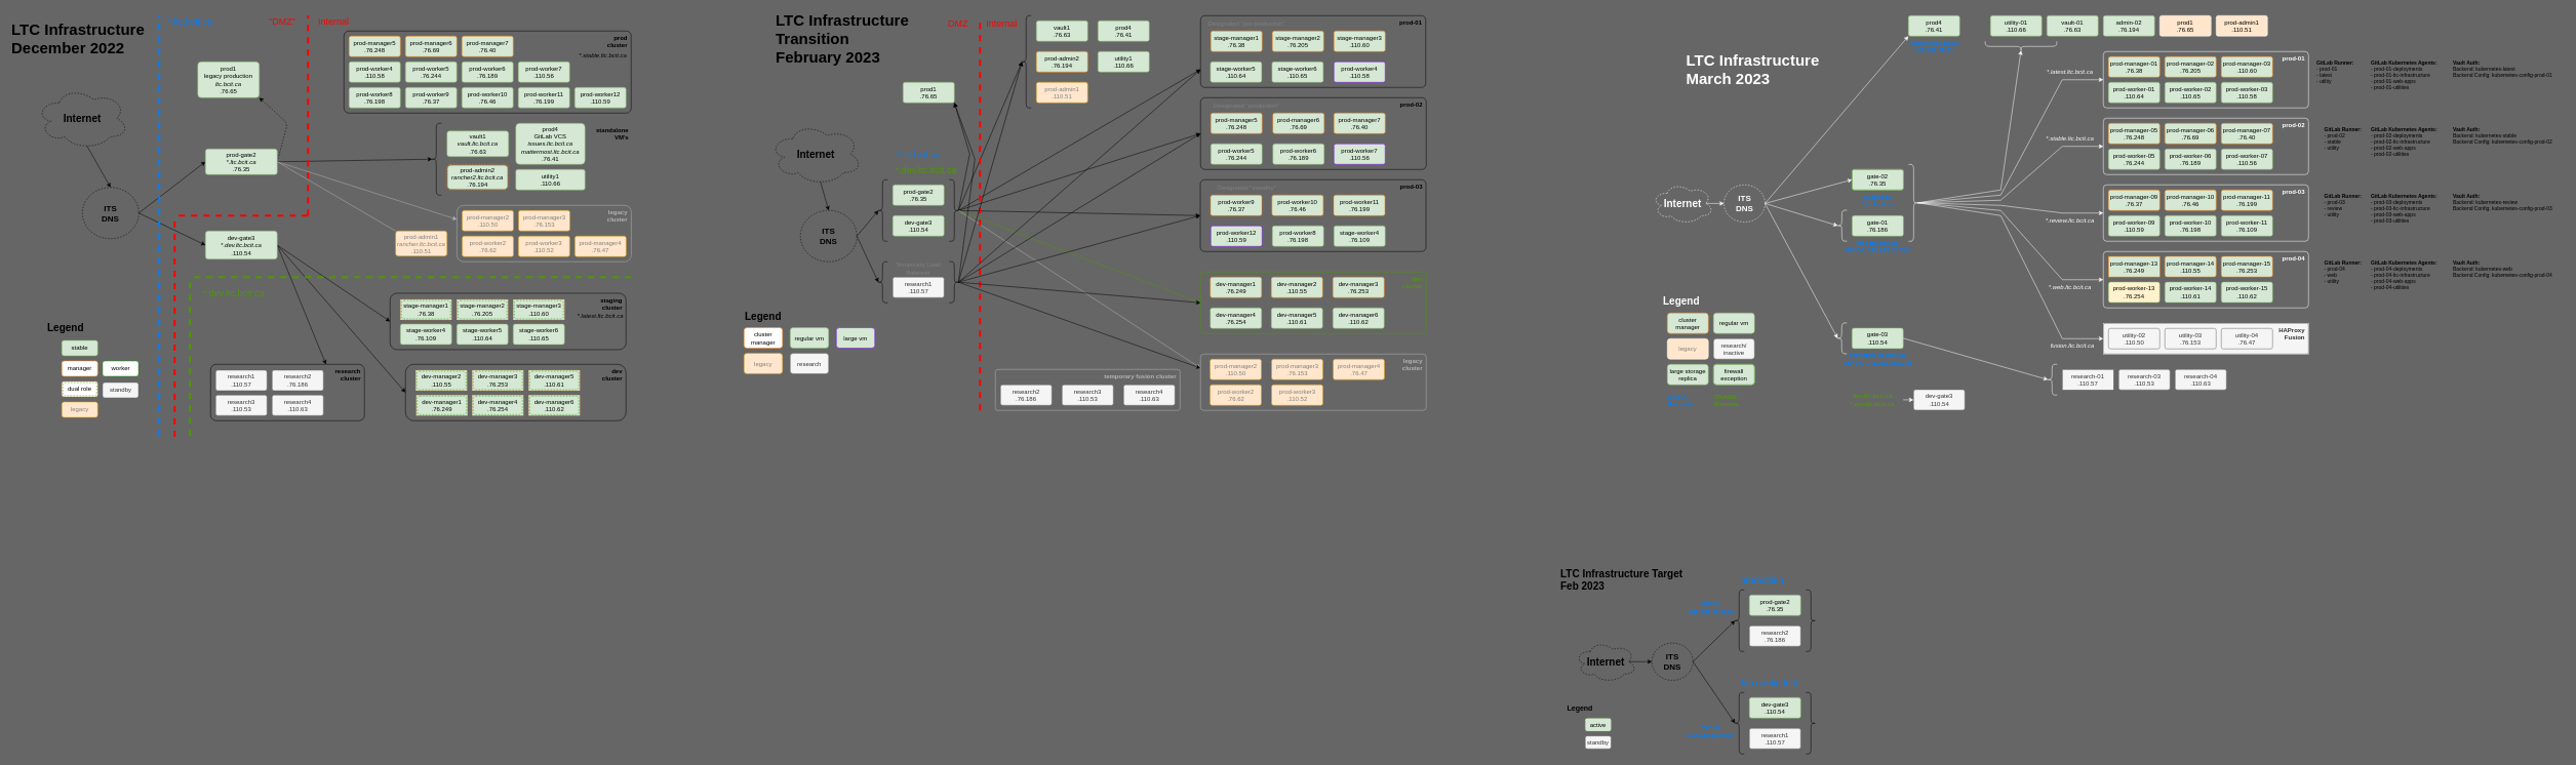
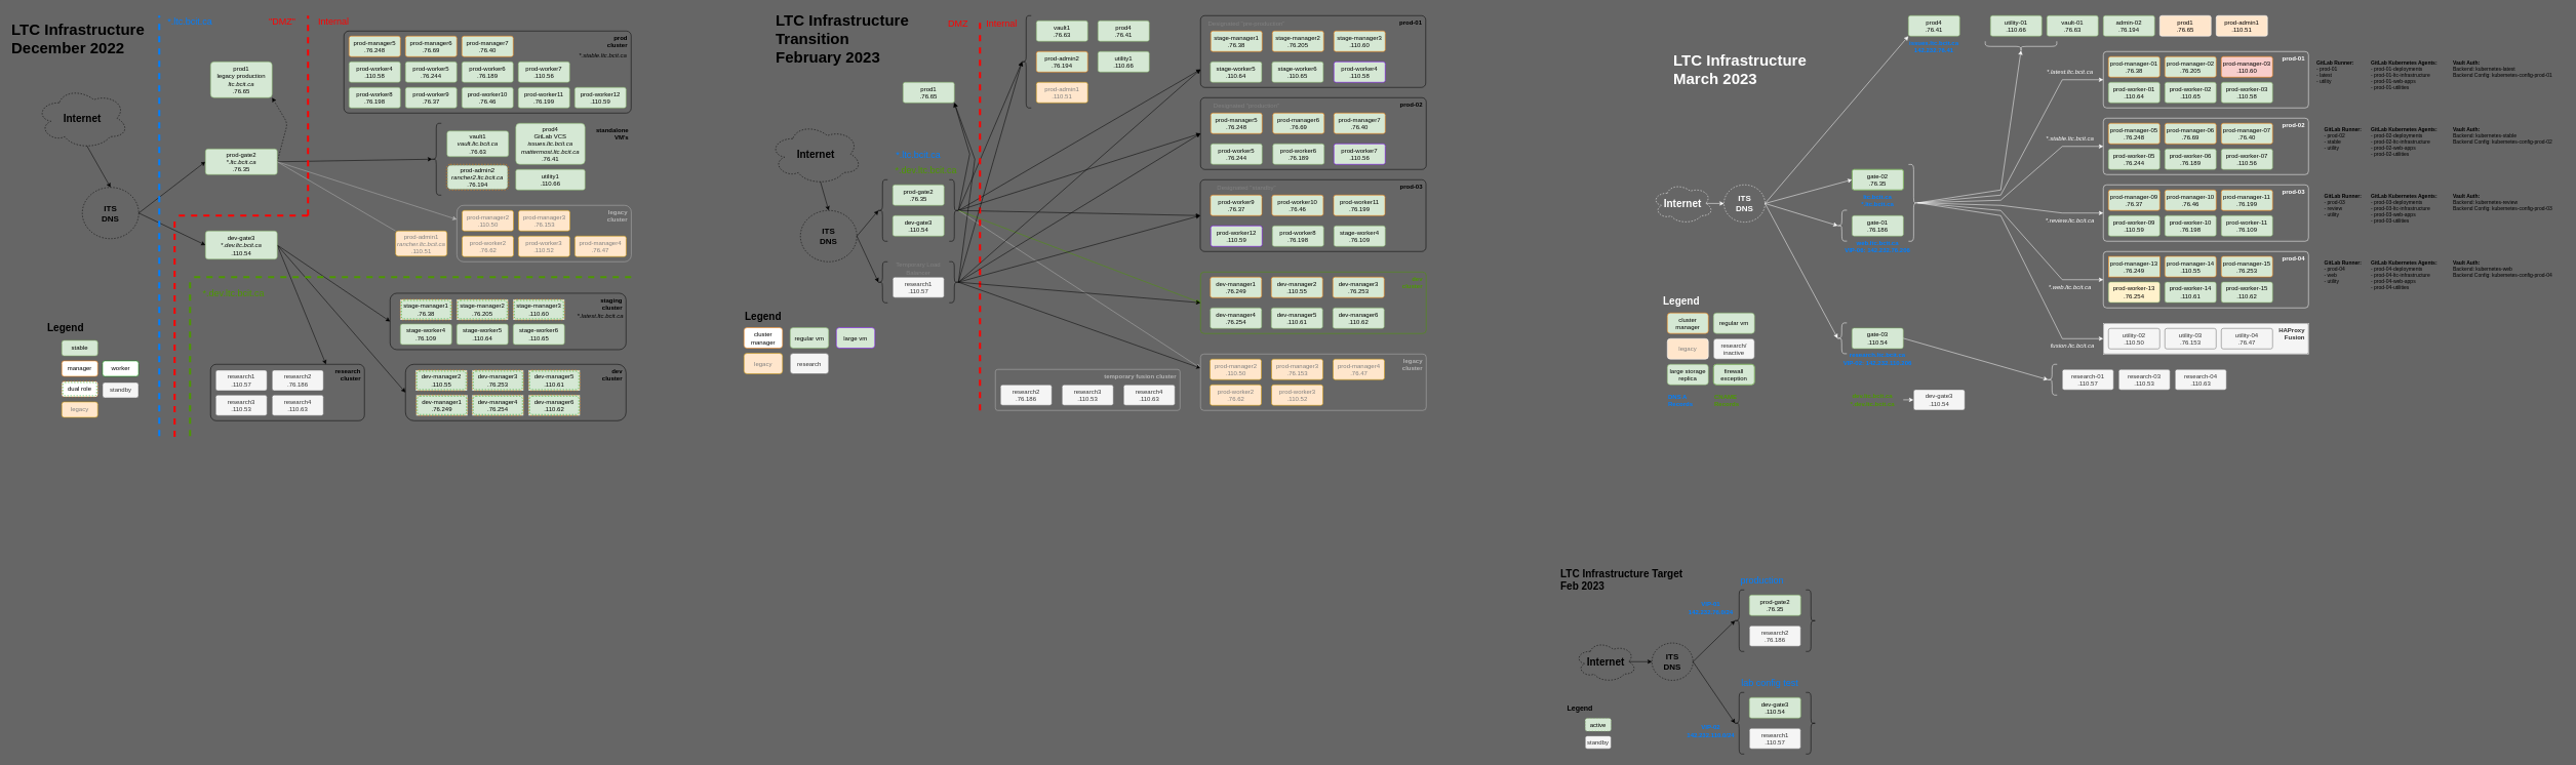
- <mxCell id="270" value="prod-manager-03&lt;br style=&quot;border-color: var(--border-color);&quot;&gt;.110.60" style="whiteSpace=wrap;html=1;align=center;rounded=1;strokeColor=#FF8000;fillColor=#d5e8d4;perimeterSpacing=1;arcSize=10;" parent="1" vertex="1"><mxGeometry x="4330" y="110" width="100" height="40" as="geometry" /></mxCell>
+ <mxCell id="270" value="prod-manager-03&lt;br style=&quot;border-color: var(--border-color);&quot;&gt;.110.60" style="whiteSpace=wrap;html=1;align=center;rounded=1;strokeColor=#FF8000;fillColor=#f8cecc;perimeterSpacing=1;arcSize=10;" parent="1" vertex="1"><mxGeometry x="4330" y="110" width="100" height="40" as="geometry" /></mxCell>
- <mxCell id="139" value="&lt;font style=&quot;font-size: 30px&quot;&gt;&lt;b&gt;LTC Infrastructure&lt;br&gt;March 2023&lt;/b&gt;&lt;/font&gt;" style="text;html=1;strokeColor=none;fillColor=none;align=left;verticalAlign=middle;whiteSpace=wrap;rounded=0;fontColor=#FFFFFF;" parent="1" vertex="1"><mxGeometry x="3285" y="80" width="280" height="110" as="geometry" /></mxCell>
+ <mxCell id="139" value="&lt;font style=&quot;font-size: 30px&quot;&gt;&lt;b&gt;LTC Infrastructure&lt;br&gt;March 2023&lt;/b&gt;&lt;/font&gt;" style="text;html=1;strokeColor=none;fillColor=none;align=left;verticalAlign=middle;whiteSpace=wrap;rounded=0;fontColor=#FFFFFF;" parent="1" vertex="1"><mxGeometry x="3260" y="80" width="280" height="110" as="geometry" /></mxCell>
- <mxCell id="14" value="prod1&lt;br&gt;legacy production&lt;br&gt;&lt;i&gt;ltc.bcit.ca&lt;br&gt;&lt;/i&gt;.76.65" style="rounded=1;arcSize=10;whiteSpace=wrap;html=1;align=center;fillColor=#d5e8d4;strokeColor=#82b366;" parent="1" vertex="1"><mxGeometry x="385" y="120" width="120" height="70" as="geometry" /></mxCell>
+ <mxCell id="14" value="prod1&lt;br&gt;legacy production&lt;br&gt;&lt;i&gt;ltc.bcit.ca&lt;br&gt;&lt;/i&gt;.76.65" style="rounded=1;arcSize=10;whiteSpace=wrap;html=1;align=center;fillColor=#d5e8d4;strokeColor=#82b366;" parent="1" vertex="1"><mxGeometry x="410" y="120" width="120" height="70" as="geometry" /></mxCell>
- <mxCell id="243" value="research-01&lt;br&gt;.110.57" style="arcSize=10;whiteSpace=wrap;html=1;align=center;fillColor=#f5f5f5;strokeColor=#666666;fontColor=#333333;rounded=0;" parent="240" vertex="1"><mxGeometry width="100" height="40" as="geometry" /></mxCell>
+ <mxCell id="243" value="research-01&lt;br&gt;.110.57" style="rounded=1;arcSize=10;whiteSpace=wrap;html=1;align=center;fillColor=#f5f5f5;strokeColor=#666666;fontColor=#333333;" parent="240" vertex="1"><mxGeometry width="100" height="40" as="geometry" /></mxCell>
